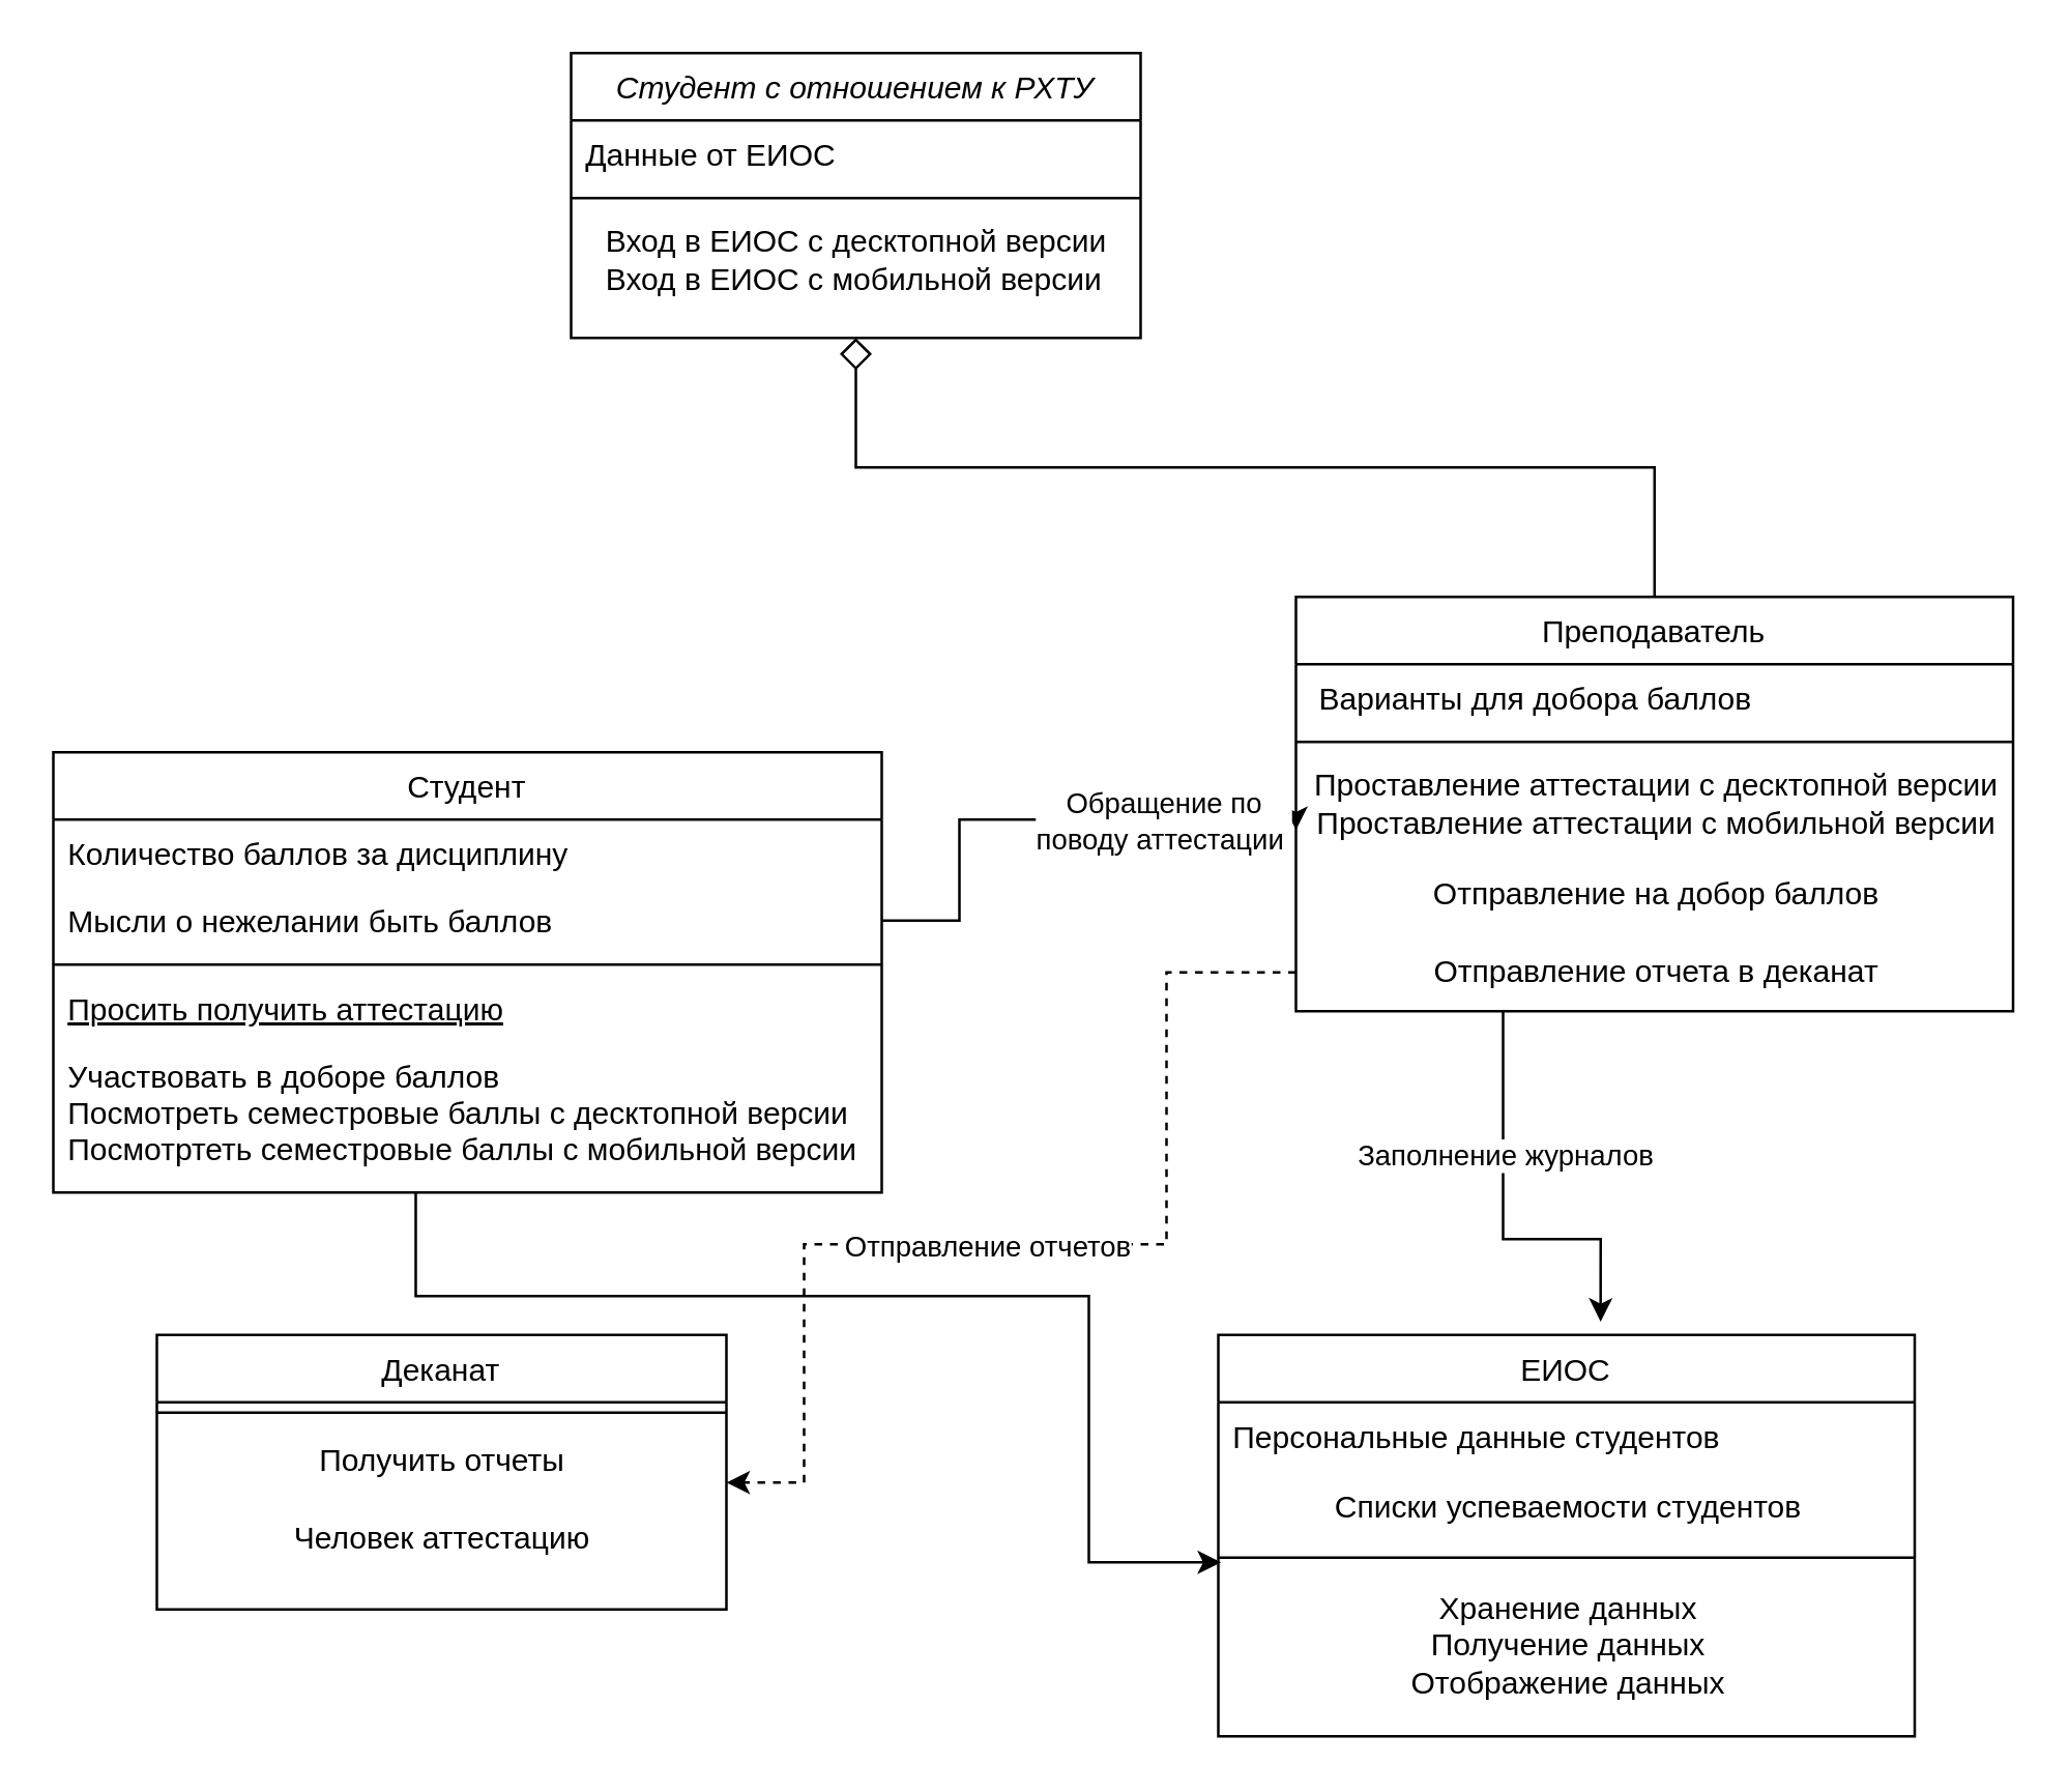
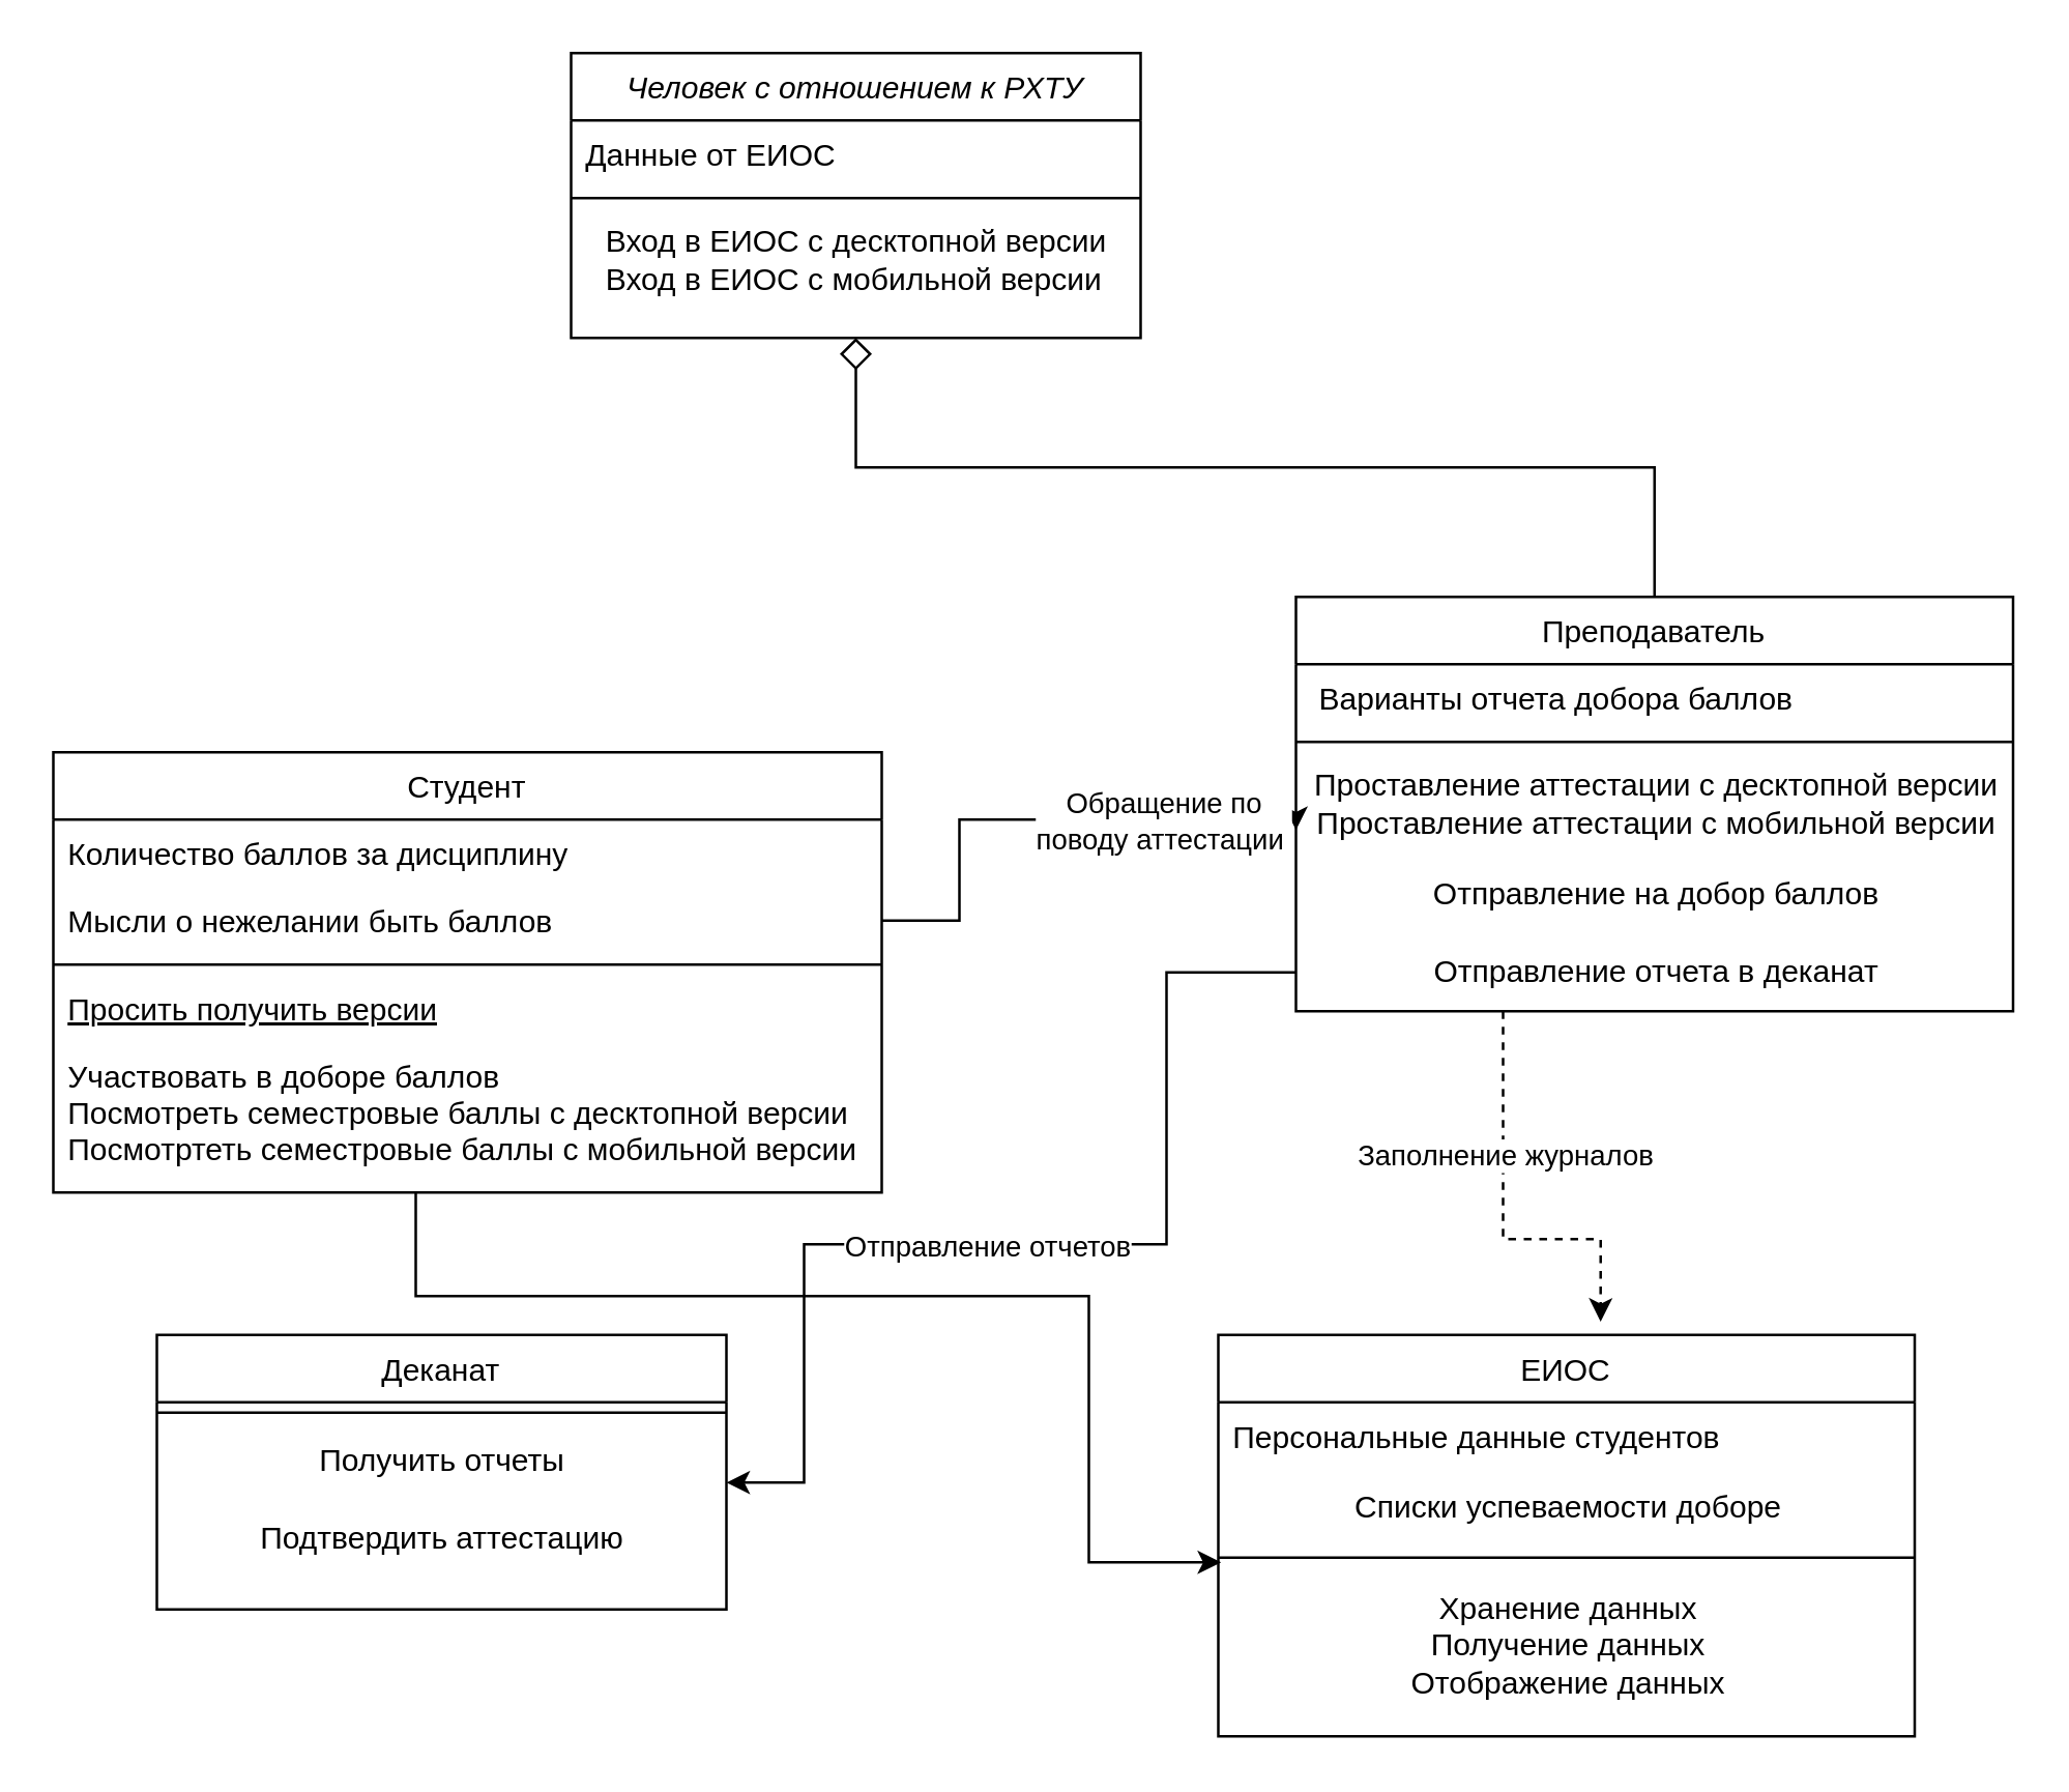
- <mxCell id="2" value="Студент с отношением к РХТУ" style="swimlane;fontStyle=2;align=center;verticalAlign=top;childLayout=stackLayout;horizontal=1;startSize=26;horizontalStack=0;resizeParent=1;resizeLast=0;collapsible=1;marginBottom=0;rounded=0;shadow=0;strokeWidth=1;" parent="1" vertex="1"><mxGeometry x="220" y="20" width="220" height="110" as="geometry"><mxRectangle x="230" y="140" width="160" height="26" as="alternateBounds" /></mxGeometry></mxCell>
+ <mxCell id="2" value="Человек с отношением к РХТУ" style="swimlane;fontStyle=2;align=center;verticalAlign=top;childLayout=stackLayout;horizontal=1;startSize=26;horizontalStack=0;resizeParent=1;resizeLast=0;collapsible=1;marginBottom=0;rounded=0;shadow=0;strokeWidth=1;" parent="1" vertex="1"><mxGeometry x="220" y="20" width="220" height="110" as="geometry"><mxRectangle x="230" y="140" width="160" height="26" as="alternateBounds" /></mxGeometry></mxCell>
- <mxCell id="15" value=" Варианты для добора баллов" style="text;align=left;verticalAlign=top;spacingLeft=4;spacingRight=4;overflow=hidden;rotatable=0;points=[[0,0.5],[1,0.5]];portConstraint=eastwest;" parent="14" vertex="1"><mxGeometry y="26" width="277" height="26" as="geometry" /></mxCell>
+ <mxCell id="15" value=" Варианты отчета добора баллов" style="text;align=left;verticalAlign=top;spacingLeft=4;spacingRight=4;overflow=hidden;rotatable=0;points=[[0,0.5],[1,0.5]];portConstraint=eastwest;" parent="14" vertex="1"><mxGeometry y="26" width="277" height="26" as="geometry" /></mxCell>
- <mxCell id="10" value="Просить получить аттестацию" style="text;align=left;verticalAlign=top;spacingLeft=4;spacingRight=4;overflow=hidden;rotatable=0;points=[[0,0.5],[1,0.5]];portConstraint=eastwest;fontStyle=4" parent="6" vertex="1"><mxGeometry y="86" width="320" height="26" as="geometry" /></mxCell>
+ <mxCell id="10" value="Просить получить версии" style="text;align=left;verticalAlign=top;spacingLeft=4;spacingRight=4;overflow=hidden;rotatable=0;points=[[0,0.5],[1,0.5]];portConstraint=eastwest;fontStyle=4" parent="6" vertex="1"><mxGeometry y="86" width="320" height="26" as="geometry" /></mxCell>
- <mxCell id="30" style="edgeStyle=orthogonalEdgeStyle;rounded=0;orthogonalLoop=1;jettySize=auto;html=1;entryX=1;entryY=0.767;entryDx=0;entryDy=0;entryPerimeter=0;dashed=1;" parent="1" source="19" target="28" edge="1"><mxGeometry relative="1" as="geometry"><Array as="points"><mxPoint x="450" y="375" /><mxPoint x="450" y="480" /><mxPoint x="310" y="480" /><mxPoint x="310" y="572" /></Array></mxGeometry></mxCell>
+ <mxCell id="30" style="edgeStyle=orthogonalEdgeStyle;rounded=0;orthogonalLoop=1;jettySize=auto;html=1;entryX=1;entryY=0.767;entryDx=0;entryDy=0;entryPerimeter=0;" parent="1" source="19" target="28" edge="1"><mxGeometry relative="1" as="geometry"><Array as="points"><mxPoint x="450" y="375" /><mxPoint x="450" y="480" /><mxPoint x="310" y="480" /><mxPoint x="310" y="572" /></Array></mxGeometry></mxCell>
- <mxCell id="12" style="edgeStyle=orthogonalEdgeStyle;rounded=0;orthogonalLoop=1;jettySize=auto;html=1;entryX=0.549;entryY=-0.033;entryDx=0;entryDy=0;entryPerimeter=0;" parent="1" source="14" target="21" edge="1"><mxGeometry relative="1" as="geometry"><Array as="points"><mxPoint x="580" y="365" /><mxPoint x="580" y="478" /><mxPoint x="617" y="478" /></Array></mxGeometry></mxCell>
+ <mxCell id="12" style="edgeStyle=orthogonalEdgeStyle;rounded=0;orthogonalLoop=1;jettySize=auto;html=1;entryX=0.549;entryY=-0.033;entryDx=0;entryDy=0;entryPerimeter=0;dashed=1;" parent="1" source="14" target="21" edge="1"><mxGeometry relative="1" as="geometry"><Array as="points"><mxPoint x="580" y="365" /><mxPoint x="580" y="478" /><mxPoint x="617" y="478" /></Array></mxGeometry></mxCell>
- <mxCell id="23" value="Списки успеваемости студентов" style="text;html=1;align=center;verticalAlign=middle;resizable=0;points=[];autosize=1;strokeColor=none;fillColor=none;" parent="21" vertex="1"><mxGeometry y="52" width="269" height="30" as="geometry" /></mxCell>
+ <mxCell id="23" value="Списки успеваемости доборе" style="text;html=1;align=center;verticalAlign=middle;resizable=0;points=[];autosize=1;strokeColor=none;fillColor=none;" parent="21" vertex="1"><mxGeometry y="52" width="269" height="30" as="geometry" /></mxCell>
- <mxCell id="29" value="Человек аттестацию" style="text;html=1;align=center;verticalAlign=middle;resizable=0;points=[];autosize=1;strokeColor=none;fillColor=none;" parent="26" vertex="1"><mxGeometry y="64" width="220" height="30" as="geometry" /></mxCell>
+ <mxCell id="29" value="Подтвердить аттестацию" style="text;html=1;align=center;verticalAlign=middle;resizable=0;points=[];autosize=1;strokeColor=none;fillColor=none;" parent="26" vertex="1"><mxGeometry y="64" width="220" height="30" as="geometry" /></mxCell>
